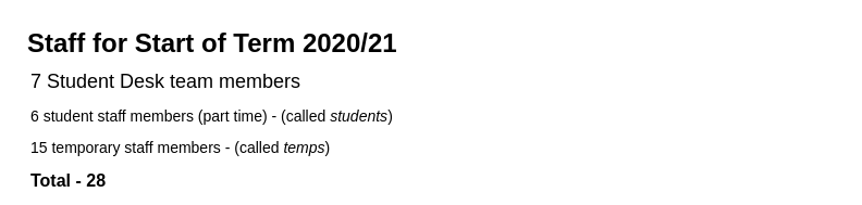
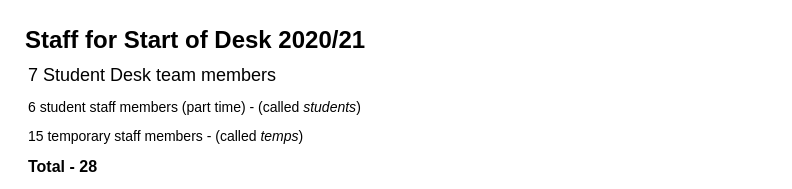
- <mxCell id="2" value="&lt;h1&gt;Staff for Start of Term 2020/21&lt;br&gt;&lt;/h1&gt;&lt;p&gt;Lorem ipsum dolor sit amet, consectetur adipisicing elit, sed do eiusmod tempor incididunt ut labore et dolore magna aliqua.&lt;/p&gt;" style="text;html=1;strokeColor=none;fillColor=none;spacing=5;spacingTop=-20;whiteSpace=wrap;overflow=hidden;rounded=0;" vertex="1" parent="1"><mxGeometry x="20" y="20" width="750" height="40" as="geometry" /></mxCell>
+ <mxCell id="2" value="&lt;h1&gt;Staff for Start of Desk 2020/21&lt;br&gt;&lt;/h1&gt;&lt;p&gt;Lorem ipsum dolor sit amet, consectetur adipisicing elit, sed do eiusmod tempor incididunt ut labore et dolore magna aliqua.&lt;/p&gt;" style="text;html=1;strokeColor=none;fillColor=none;spacing=5;spacingTop=-20;whiteSpace=wrap;overflow=hidden;rounded=0;" vertex="1" parent="1"><mxGeometry x="20" y="20" width="750" height="40" as="geometry" /></mxCell>
